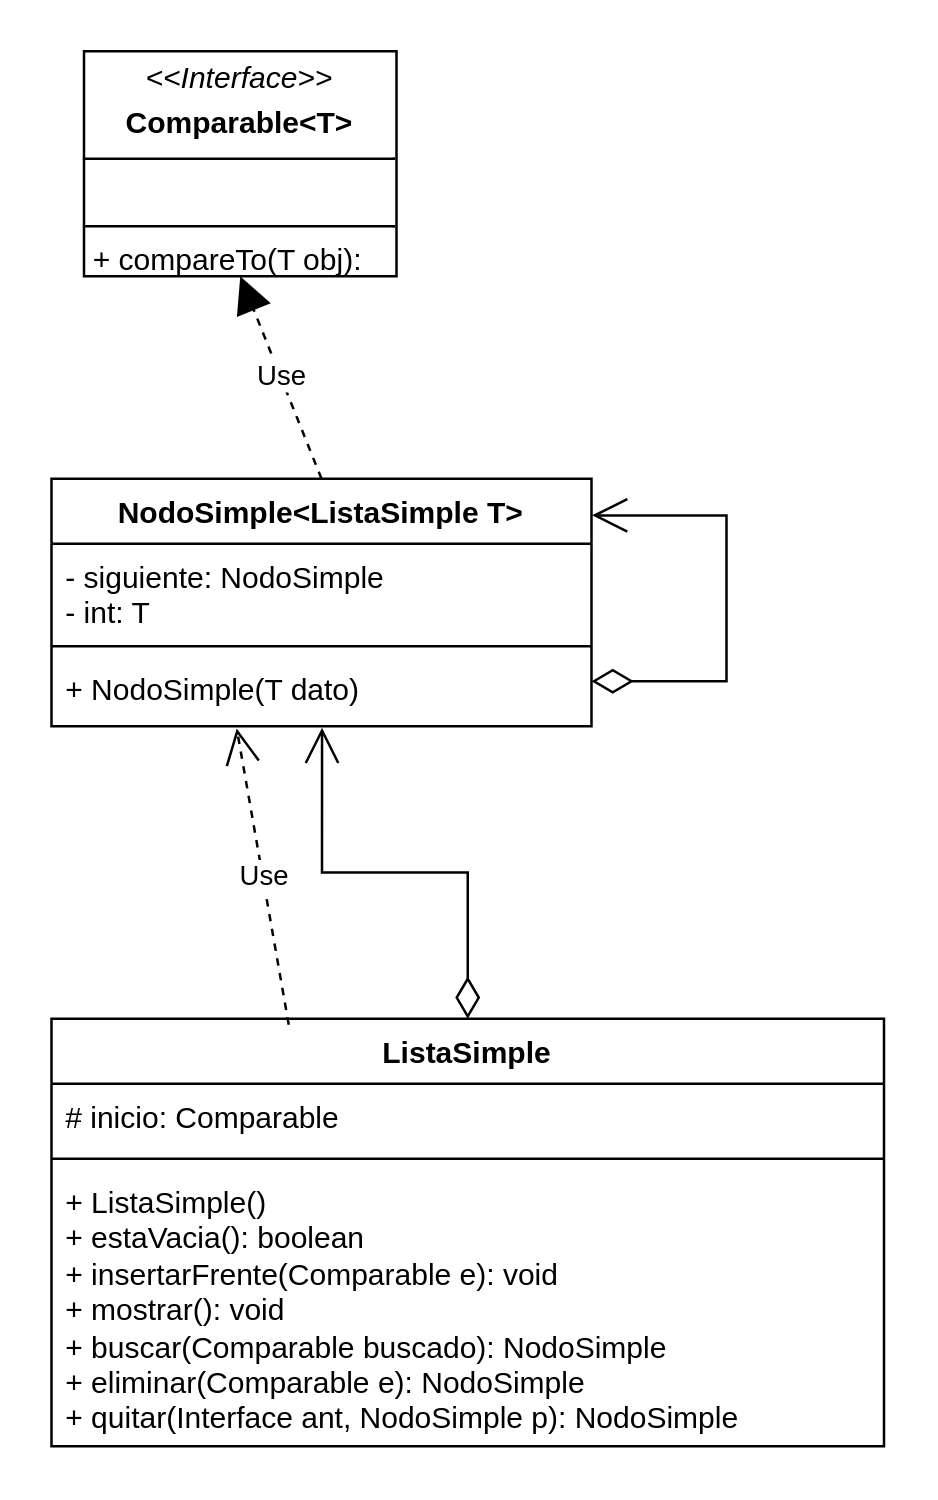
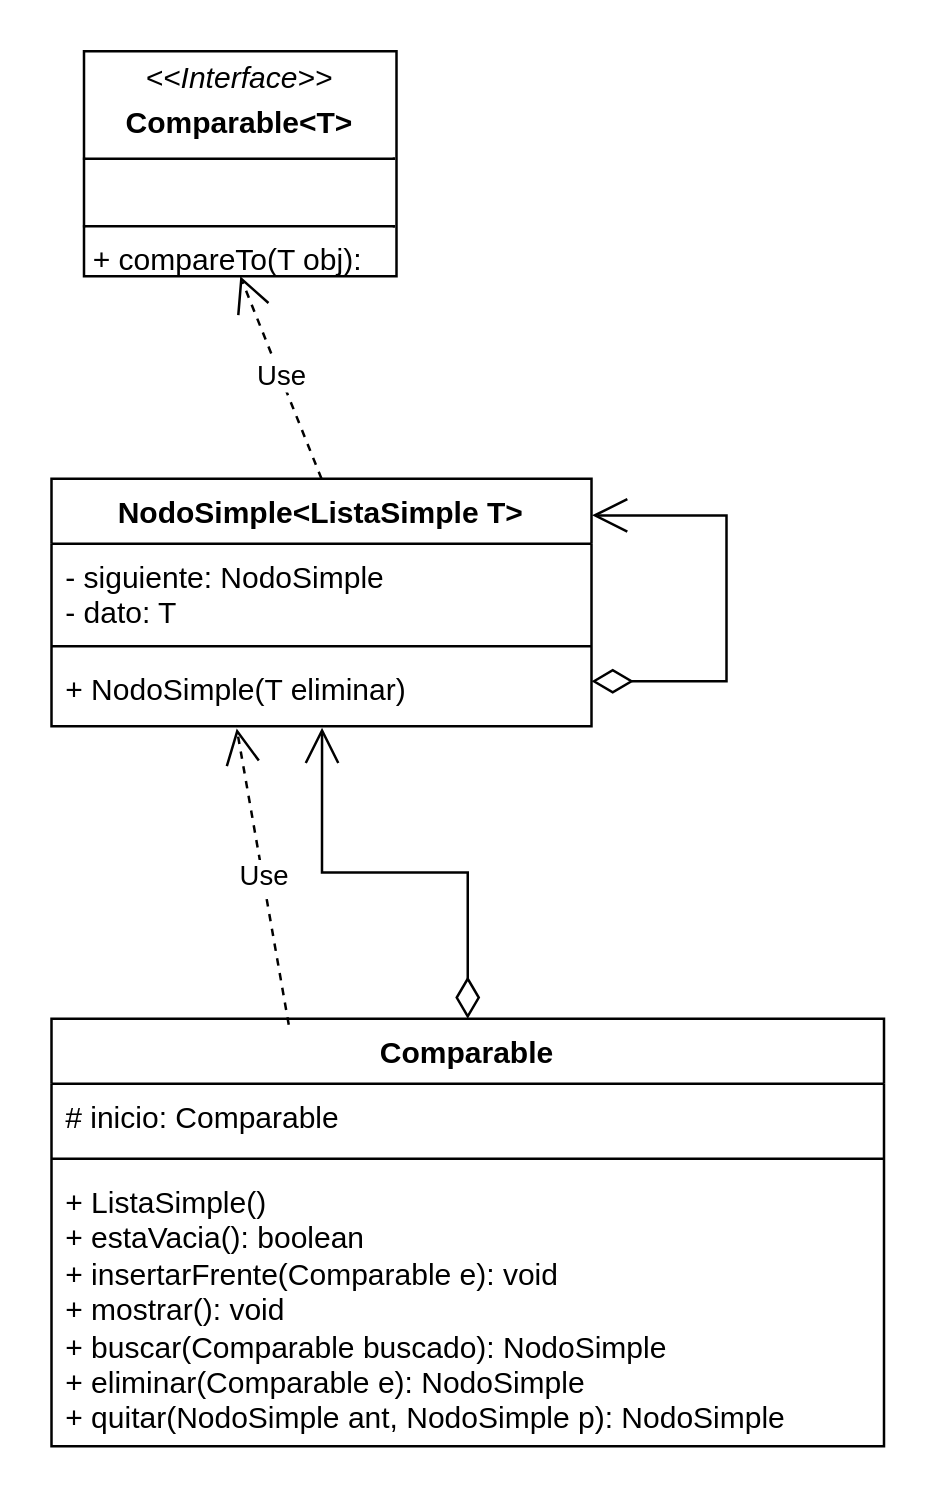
- <mxCell id="13" value="Use" style="endArrow=block;endSize=12;dashed=1;html=1;rounded=0;exitX=0.5;exitY=0;exitDx=0;exitDy=0;entryX=0.5;entryY=1;entryDx=0;entryDy=0;" edge="1" parent="1" source="2" target="12"><mxGeometry width="160" relative="1" as="geometry"><mxPoint x="73" y="180" as="sourcePoint" /><mxPoint x="387" y="182" as="targetPoint" /></mxGeometry></mxCell>
+ <mxCell id="13" value="Use" style="endArrow=open;endSize=12;dashed=1;html=1;rounded=0;exitX=0.5;exitY=0;exitDx=0;exitDy=0;entryX=0.5;entryY=1;entryDx=0;entryDy=0;" edge="1" parent="1" source="2" target="12"><mxGeometry width="160" relative="1" as="geometry"><mxPoint x="73" y="180" as="sourcePoint" /><mxPoint x="387" y="182" as="targetPoint" /></mxGeometry></mxCell>
- <mxCell id="3" value="&lt;div&gt;- siguiente: NodoSimple&lt;/div&gt;&lt;div&gt;- int: T&lt;/div&gt;" style="text;strokeColor=none;fillColor=none;align=left;verticalAlign=top;spacingLeft=4;spacingRight=4;overflow=hidden;rotatable=0;points=[[0,0.5],[1,0.5]];portConstraint=eastwest;whiteSpace=wrap;html=1;" vertex="1" parent="2"><mxGeometry y="26" width="216" height="37" as="geometry" /></mxCell>
+ <mxCell id="3" value="&lt;div&gt;- siguiente: NodoSimple&lt;/div&gt;&lt;div&gt;- dato: T&lt;/div&gt;" style="text;strokeColor=none;fillColor=none;align=left;verticalAlign=top;spacingLeft=4;spacingRight=4;overflow=hidden;rotatable=0;points=[[0,0.5],[1,0.5]];portConstraint=eastwest;whiteSpace=wrap;html=1;" vertex="1" parent="2"><mxGeometry y="26" width="216" height="37" as="geometry" /></mxCell>
- <mxCell id="5" value="&lt;div&gt;+ NodoSimple(T dato)&lt;/div&gt;" style="text;strokeColor=none;fillColor=none;align=left;verticalAlign=top;spacingLeft=4;spacingRight=4;overflow=hidden;rotatable=0;points=[[0,0.5],[1,0.5]];portConstraint=eastwest;whiteSpace=wrap;html=1;" vertex="1" parent="2"><mxGeometry y="71" width="216" height="28" as="geometry" /></mxCell>
+ <mxCell id="5" value="&lt;div&gt;+ NodoSimple(T eliminar)&lt;/div&gt;" style="text;strokeColor=none;fillColor=none;align=left;verticalAlign=top;spacingLeft=4;spacingRight=4;overflow=hidden;rotatable=0;points=[[0,0.5],[1,0.5]];portConstraint=eastwest;whiteSpace=wrap;html=1;" vertex="1" parent="2"><mxGeometry y="71" width="216" height="28" as="geometry" /></mxCell>
- <mxCell id="6" value="&lt;div&gt;ListaSimple&lt;/div&gt;&lt;div&gt;&lt;br&gt;&lt;/div&gt;" style="swimlane;fontStyle=1;align=center;verticalAlign=top;childLayout=stackLayout;horizontal=1;startSize=26;horizontalStack=0;resizeParent=1;resizeParentMax=0;resizeLast=0;collapsible=1;marginBottom=0;whiteSpace=wrap;html=1;" vertex="1" parent="1"><mxGeometry x="20" y="407" width="333" height="171" as="geometry" /></mxCell>
+ <mxCell id="6" value="&lt;div&gt;Comparable&lt;/div&gt;&lt;div&gt;&lt;br&gt;&lt;/div&gt;" style="swimlane;fontStyle=1;align=center;verticalAlign=top;childLayout=stackLayout;horizontal=1;startSize=26;horizontalStack=0;resizeParent=1;resizeParentMax=0;resizeLast=0;collapsible=1;marginBottom=0;whiteSpace=wrap;html=1;" vertex="1" parent="1"><mxGeometry x="20" y="407" width="333" height="171" as="geometry" /></mxCell>
- <mxCell id="9" value="&lt;div&gt;+ ListaSimple()&lt;/div&gt;&lt;div&gt;+ estaVacia(): boolean&lt;br&gt;&lt;/div&gt;&lt;div&gt;+ insertarFrente(Comparable e): void&lt;/div&gt;&lt;div&gt;+ mostrar(): void&lt;br&gt;&lt;/div&gt;&lt;div&gt;+ buscar(Comparable buscado): NodoSimple&lt;/div&gt;&lt;div&gt;+ eliminar(Comparable e): NodoSimple&lt;/div&gt;&lt;div&gt;+ quitar(Interface ant, NodoSimple p): NodoSimple&lt;br&gt;&lt;/div&gt;" style="text;strokeColor=none;fillColor=none;align=left;verticalAlign=top;spacingLeft=4;spacingRight=4;overflow=hidden;rotatable=0;points=[[0,0.5],[1,0.5]];portConstraint=eastwest;whiteSpace=wrap;html=1;" vertex="1" parent="6"><mxGeometry y="60" width="333" height="111" as="geometry" /></mxCell>
+ <mxCell id="9" value="&lt;div&gt;+ ListaSimple()&lt;/div&gt;&lt;div&gt;+ estaVacia(): boolean&lt;br&gt;&lt;/div&gt;&lt;div&gt;+ insertarFrente(Comparable e): void&lt;/div&gt;&lt;div&gt;+ mostrar(): void&lt;br&gt;&lt;/div&gt;&lt;div&gt;+ buscar(Comparable buscado): NodoSimple&lt;/div&gt;&lt;div&gt;+ eliminar(Comparable e): NodoSimple&lt;/div&gt;&lt;div&gt;+ quitar(NodoSimple ant, NodoSimple p): NodoSimple&lt;br&gt;&lt;/div&gt;" style="text;strokeColor=none;fillColor=none;align=left;verticalAlign=top;spacingLeft=4;spacingRight=4;overflow=hidden;rotatable=0;points=[[0,0.5],[1,0.5]];portConstraint=eastwest;whiteSpace=wrap;html=1;" vertex="1" parent="6"><mxGeometry y="60" width="333" height="111" as="geometry" /></mxCell>
